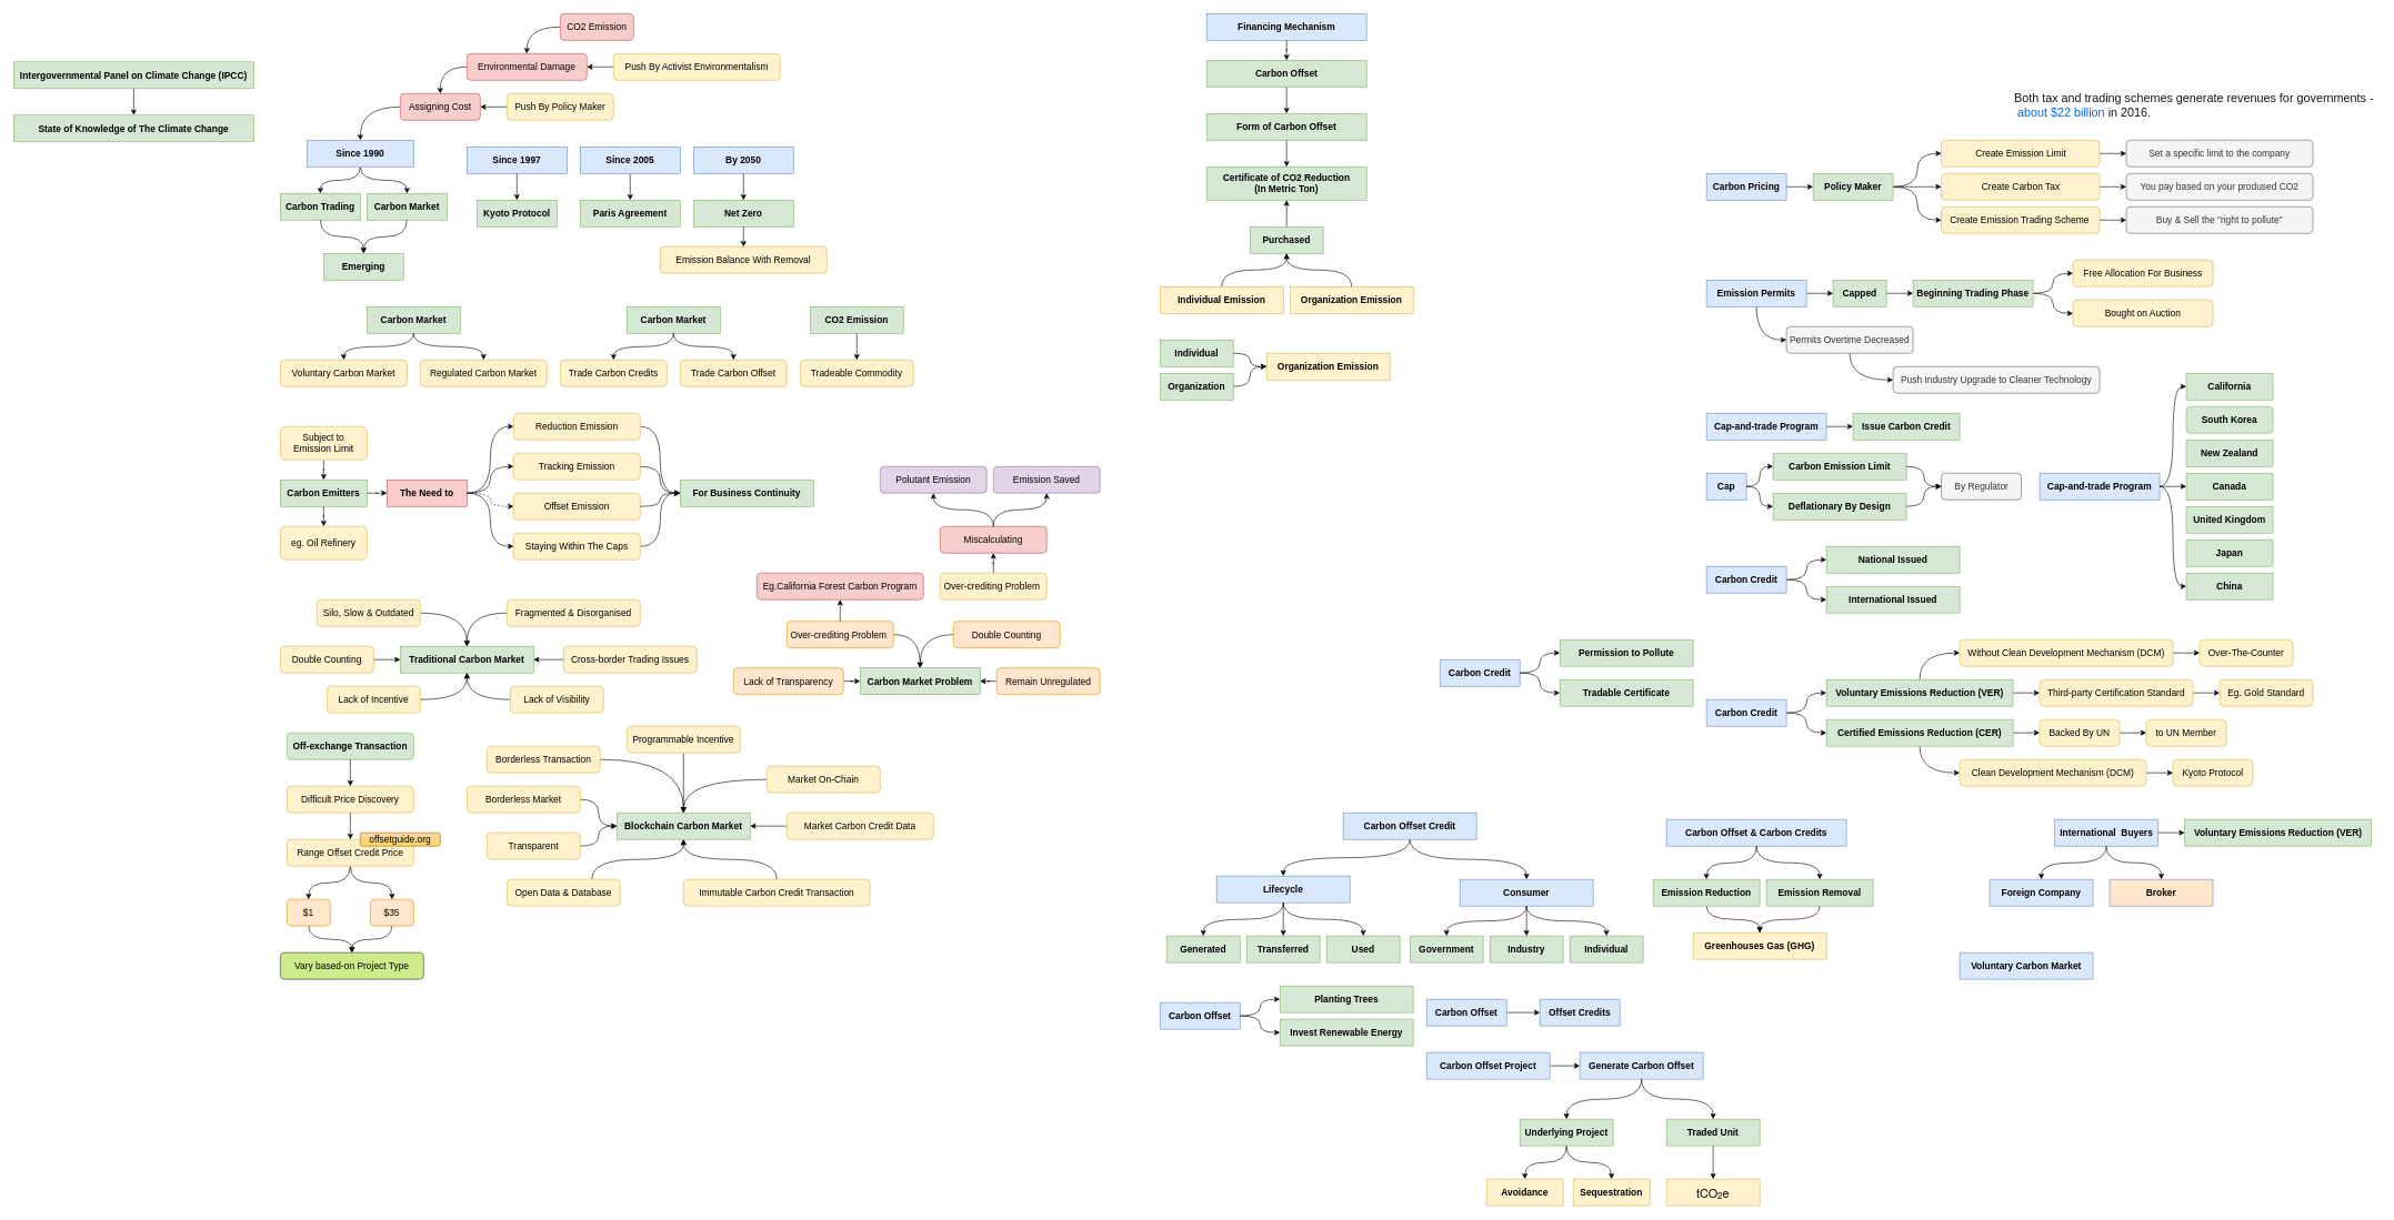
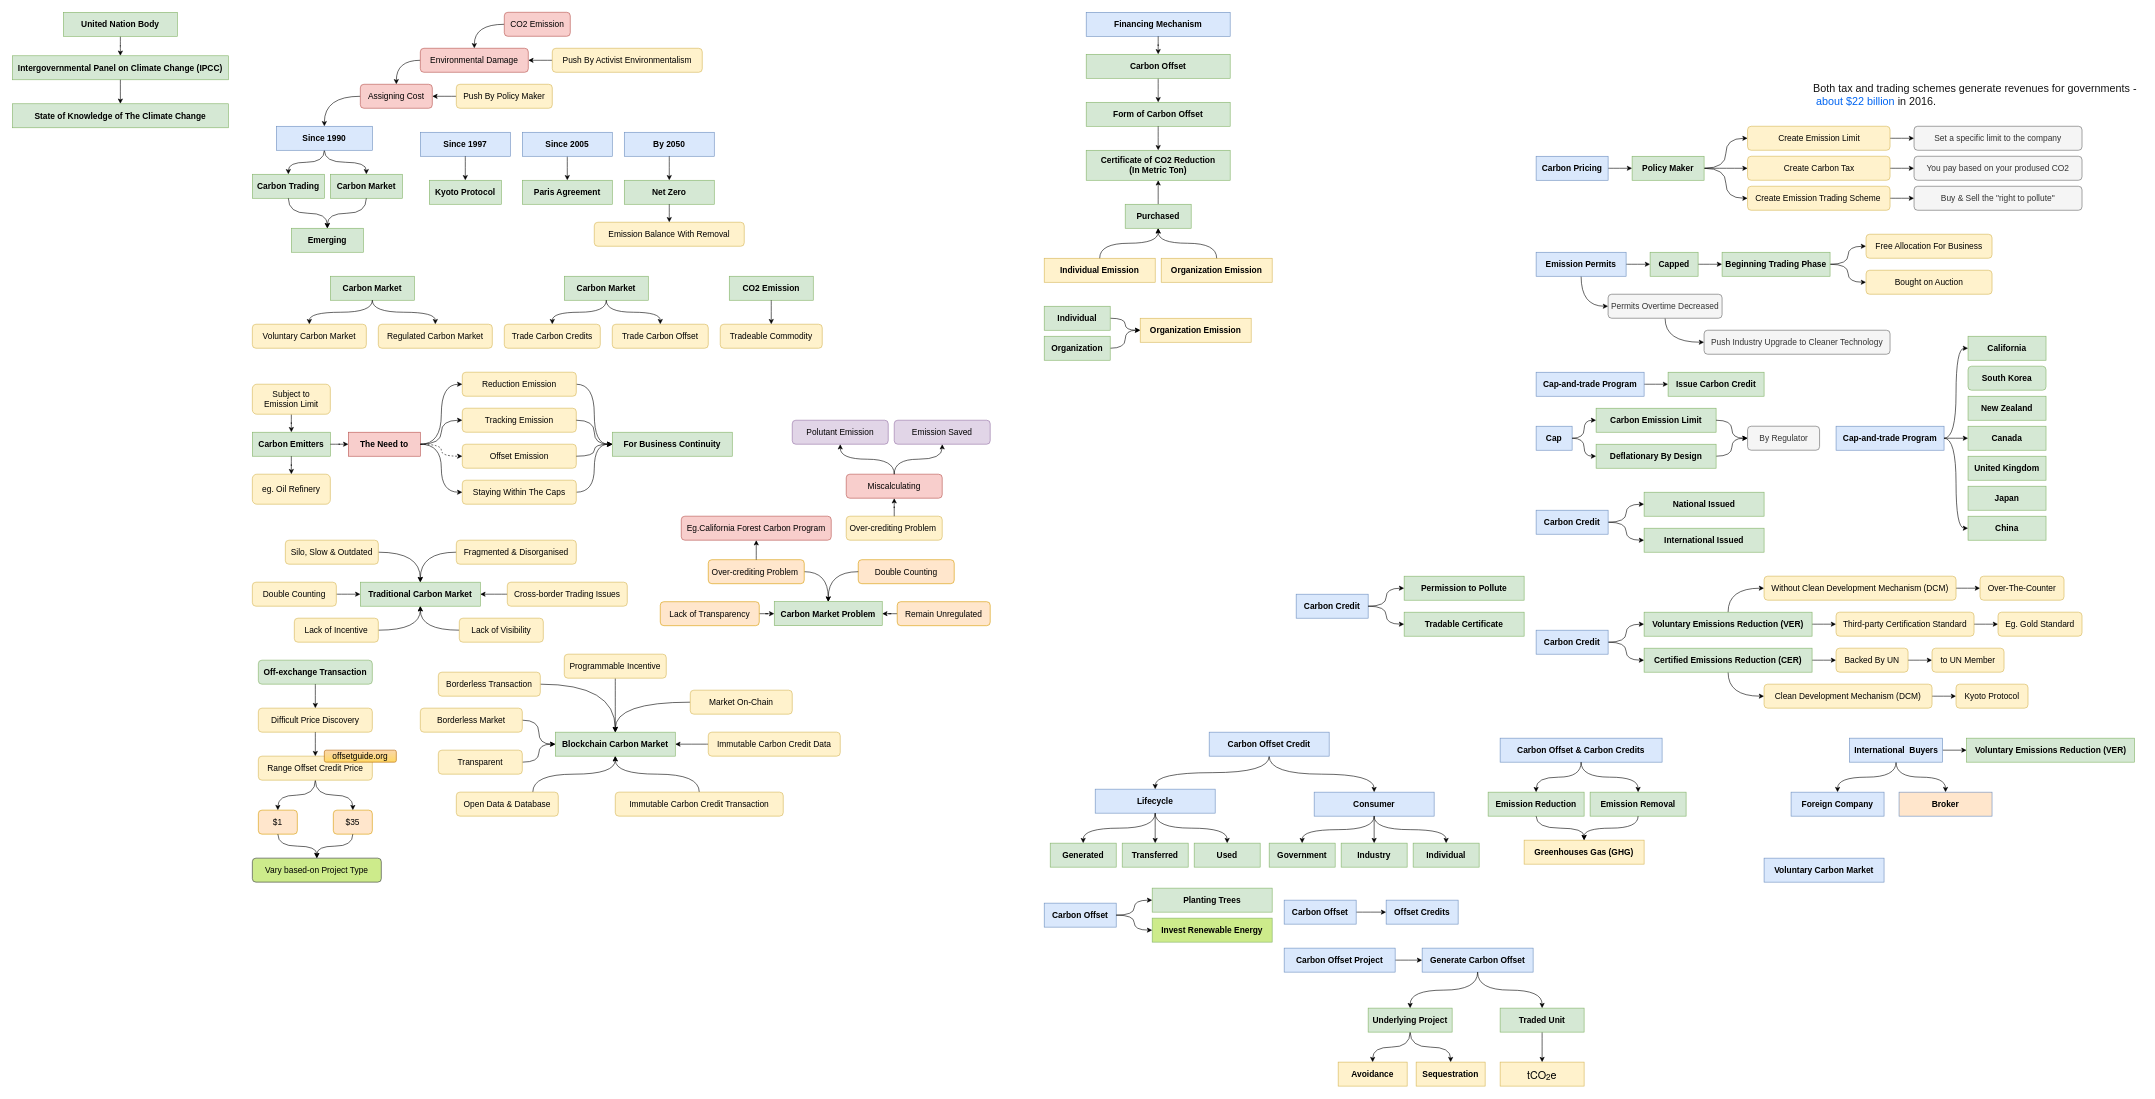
+ <mxCell id="193" value="&lt;span style=&quot;font-size: 14px&quot;&gt;&lt;b&gt;United Nation Body&lt;/b&gt;&lt;/span&gt;" style="rounded=0;whiteSpace=wrap;html=1;fillColor=#d5e8d4;strokeColor=#82b366;" parent="190" vertex="1"><mxGeometry x="85" width="190" height="40" as="geometry" /></mxCell>
+ <mxCell id="192" style="edgeStyle=orthogonalEdgeStyle;curved=1;orthogonalLoop=1;jettySize=auto;html=1;exitX=0.5;exitY=1;exitDx=0;exitDy=0;" parent="190" source="193" target="191" edge="1"><mxGeometry relative="1" as="geometry" /></mxCell>
- <mxCell id="114" value="Market Carbon Credit Data" style="rounded=1;whiteSpace=wrap;html=1;fontSize=14;fillColor=#fff2cc;strokeColor=#d6b656;" parent="103" vertex="1"><mxGeometry x="480" y="130" width="220" height="40" as="geometry" /></mxCell>
+ <mxCell id="114" value="Immutable Carbon Credit Data" style="rounded=1;whiteSpace=wrap;html=1;fontSize=14;fillColor=#fff2cc;strokeColor=#d6b656;" parent="103" vertex="1"><mxGeometry x="480" y="130" width="220" height="40" as="geometry" /></mxCell>
- <mxCell id="204" value="&lt;b style=&quot;font-size: 14px&quot;&gt;Invest Renewable Energy&lt;/b&gt;" style="rounded=0;whiteSpace=wrap;html=1;fillColor=#d5e8d4;strokeColor=#82b366;" parent="200" vertex="1"><mxGeometry x="180" y="50" width="200" height="40" as="geometry" /></mxCell>
+ <mxCell id="204" value="&lt;b style=&quot;font-size: 14px&quot;&gt;Invest Renewable Energy&lt;/b&gt;" style="rounded=0;whiteSpace=wrap;html=1;fillColor=#cdeb8b;strokeColor=#82b366;" parent="200" vertex="1"><mxGeometry x="180" y="50" width="200" height="40" as="geometry" /></mxCell>
